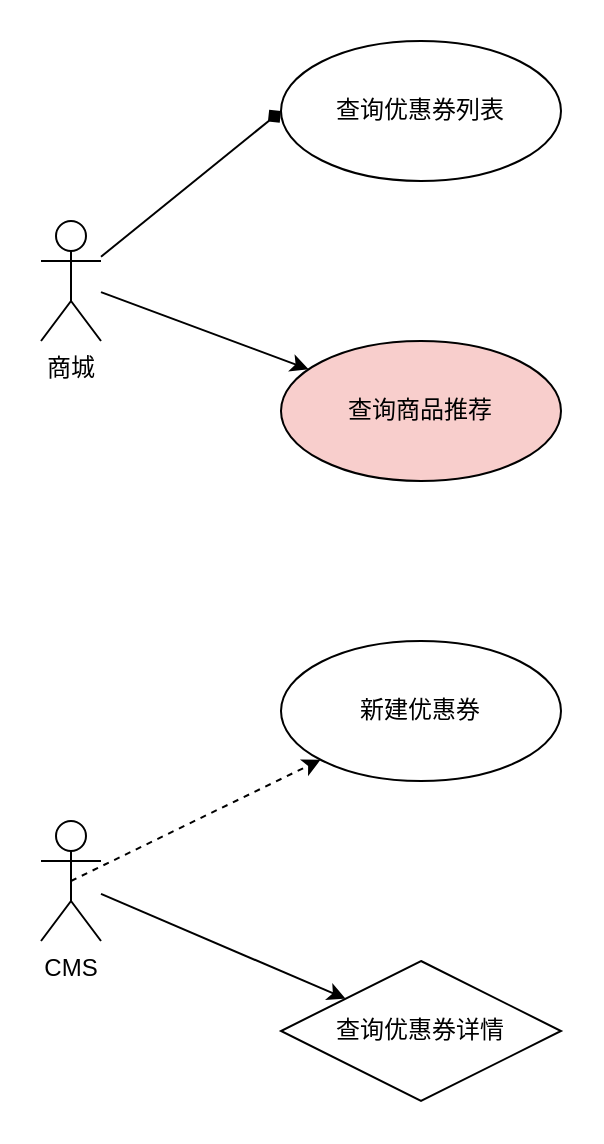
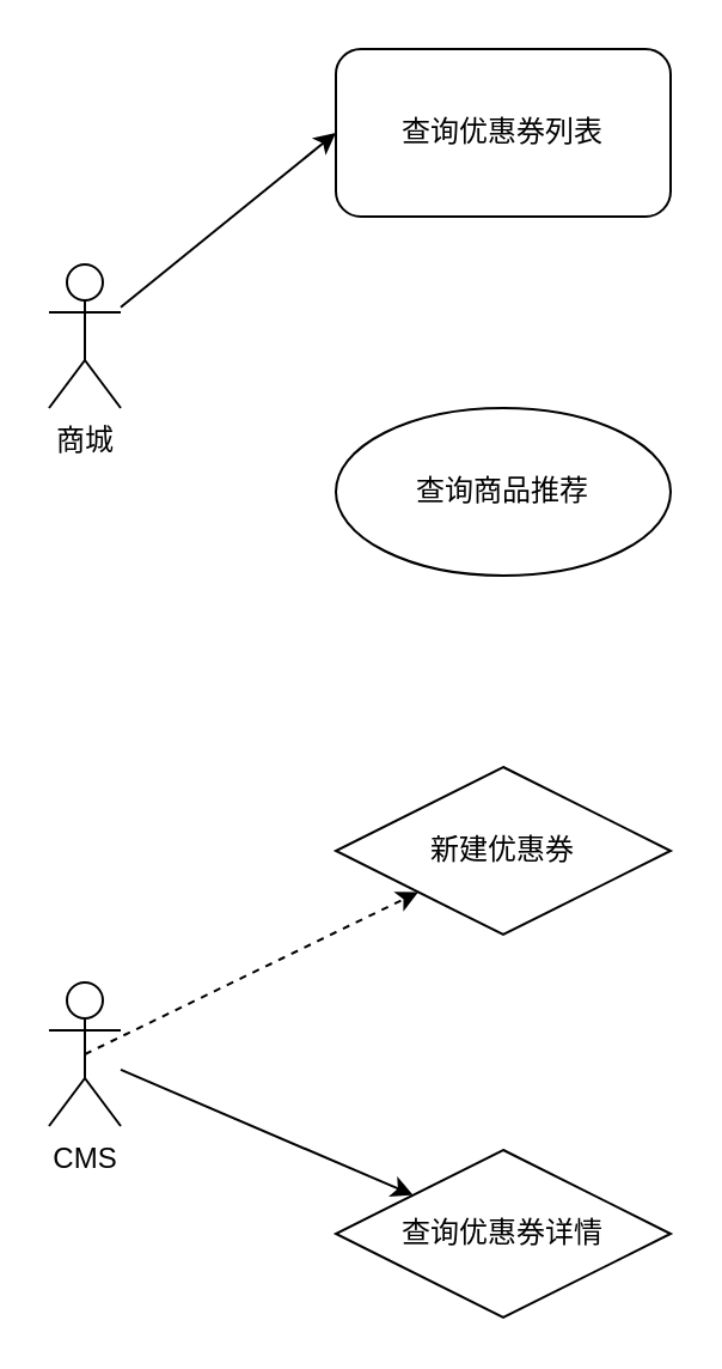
- <mxCell id="5" value="查询优惠券列表" style="ellipse;whiteSpace=wrap;html=1;" vertex="1" parent="1"><mxGeometry x="140" y="20" width="140" height="70" as="geometry" /></mxCell>
+ <mxCell id="5" value="查询优惠券列表" style="whiteSpace=wrap;html=1;rounded=1;" vertex="1" parent="1"><mxGeometry x="140" y="20" width="140" height="70" as="geometry" /></mxCell>
- <mxCell id="2" style="rounded=0;orthogonalLoop=1;jettySize=auto;html=1;entryX=0;entryY=0.5;entryDx=0;entryDy=0;endArrow=diamond;" edge="1" parent="1" source="4" target="5"><mxGeometry relative="1" as="geometry" /></mxCell>
+ <mxCell id="2" style="rounded=0;orthogonalLoop=1;jettySize=auto;html=1;entryX=0;entryY=0.5;entryDx=0;entryDy=0;" edge="1" parent="1" source="4" target="5"><mxGeometry relative="1" as="geometry" /></mxCell>
- <mxCell id="3" style="rounded=0;orthogonalLoop=1;jettySize=auto;html=1;" edge="1" parent="1" source="4" target="6"><mxGeometry relative="1" as="geometry" /></mxCell>
- <mxCell id="6" value="查询商品推荐" style="ellipse;whiteSpace=wrap;html=1;fillColor=#f8cecc;" vertex="1" parent="1"><mxGeometry x="140" y="170" width="140" height="70" as="geometry" /></mxCell>
+ <mxCell id="6" value="查询商品推荐" style="ellipse;whiteSpace=wrap;html=1;" vertex="1" parent="1"><mxGeometry x="140" y="170" width="140" height="70" as="geometry" /></mxCell>
- <mxCell id="10" value="新建优惠券" style="ellipse;whiteSpace=wrap;html=1;" vertex="1" parent="1"><mxGeometry x="140" y="320" width="140" height="70" as="geometry" /></mxCell>
+ <mxCell id="10" value="新建优惠券" style="rhombus;whiteSpace=wrap;html=1;" vertex="1" parent="1"><mxGeometry x="140" y="320" width="140" height="70" as="geometry" /></mxCell>
